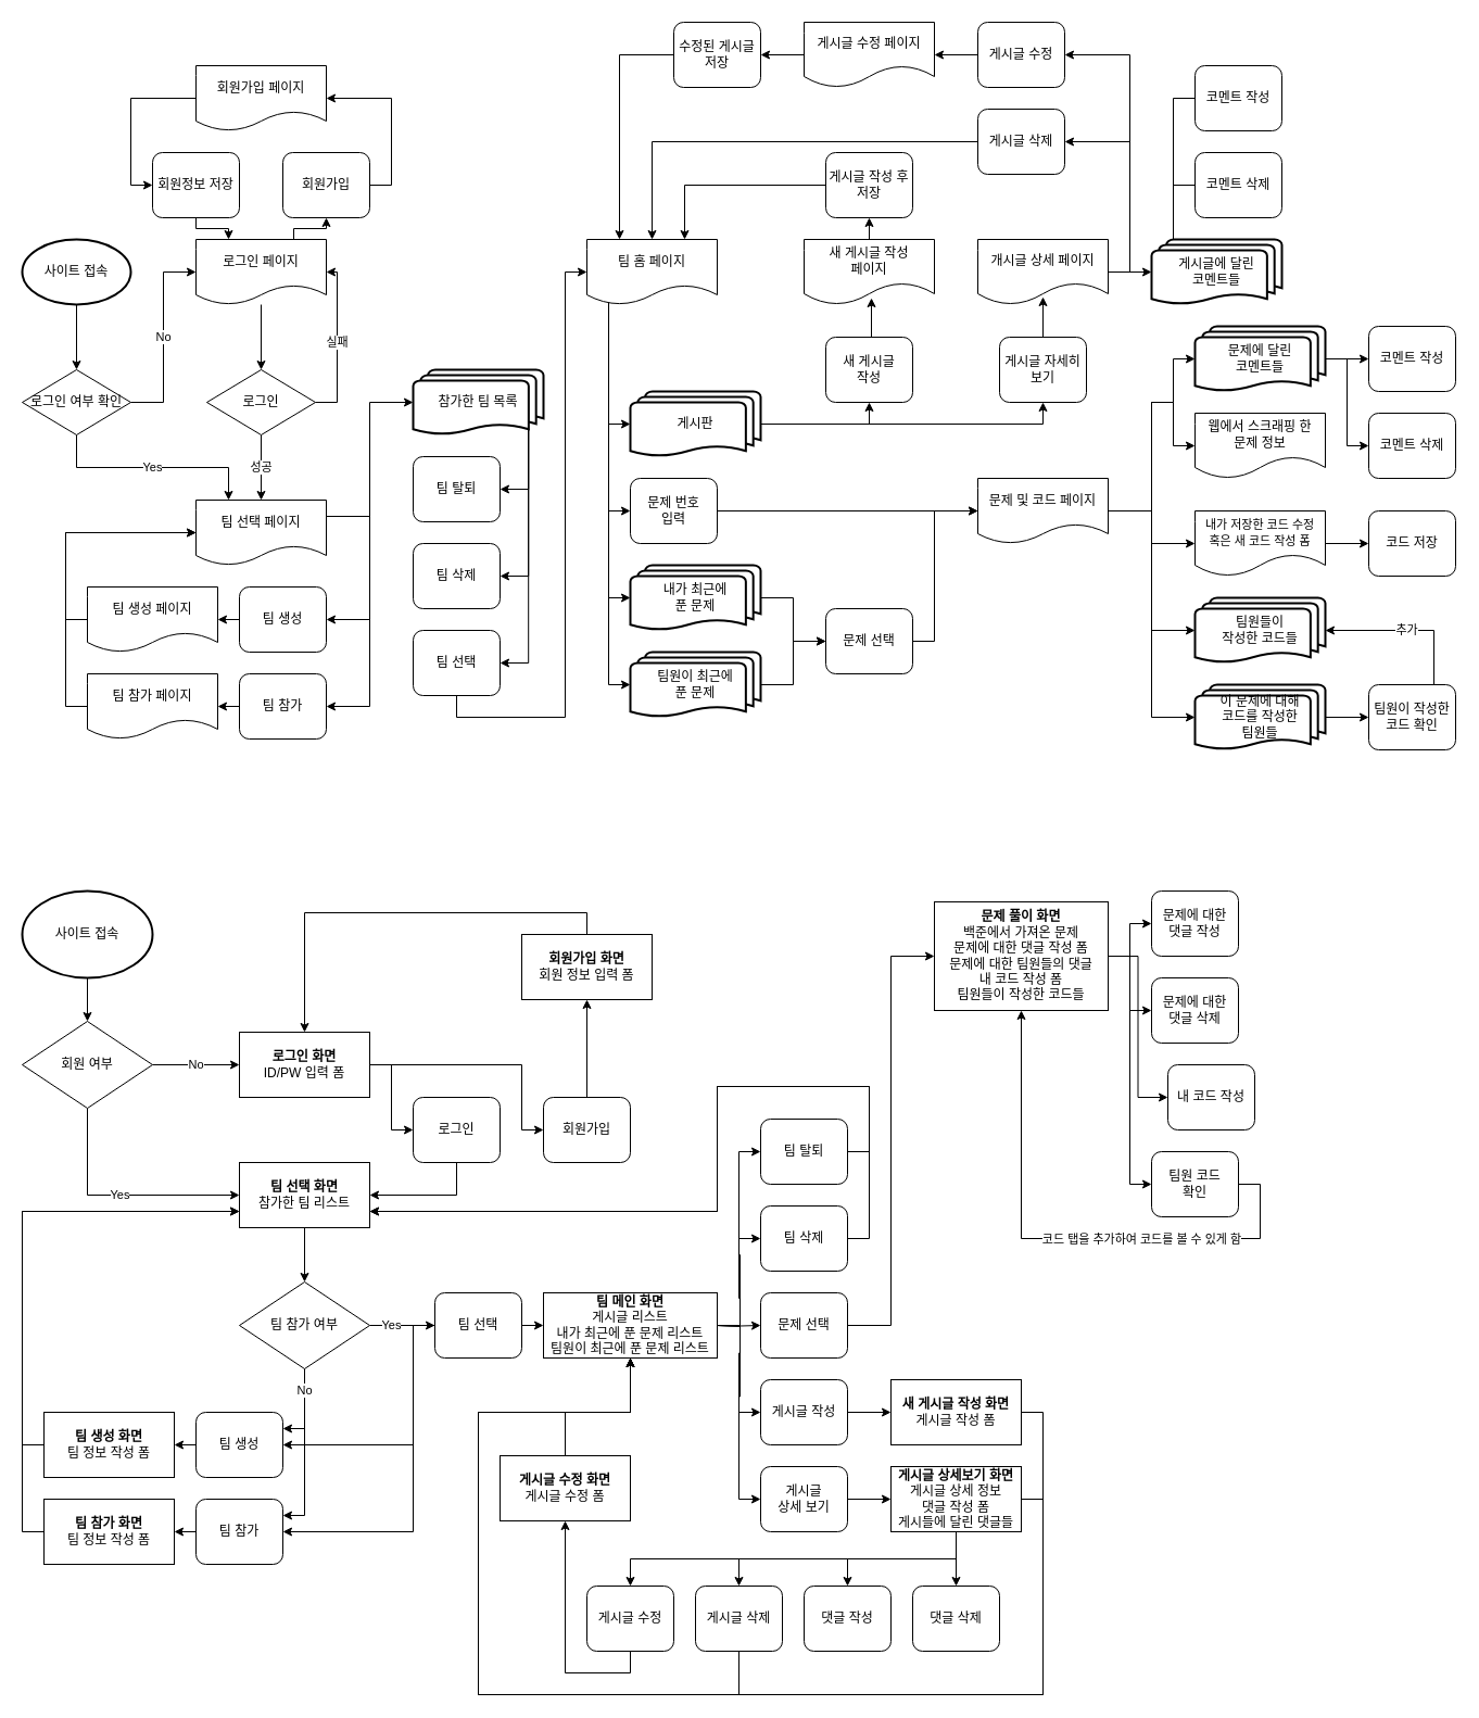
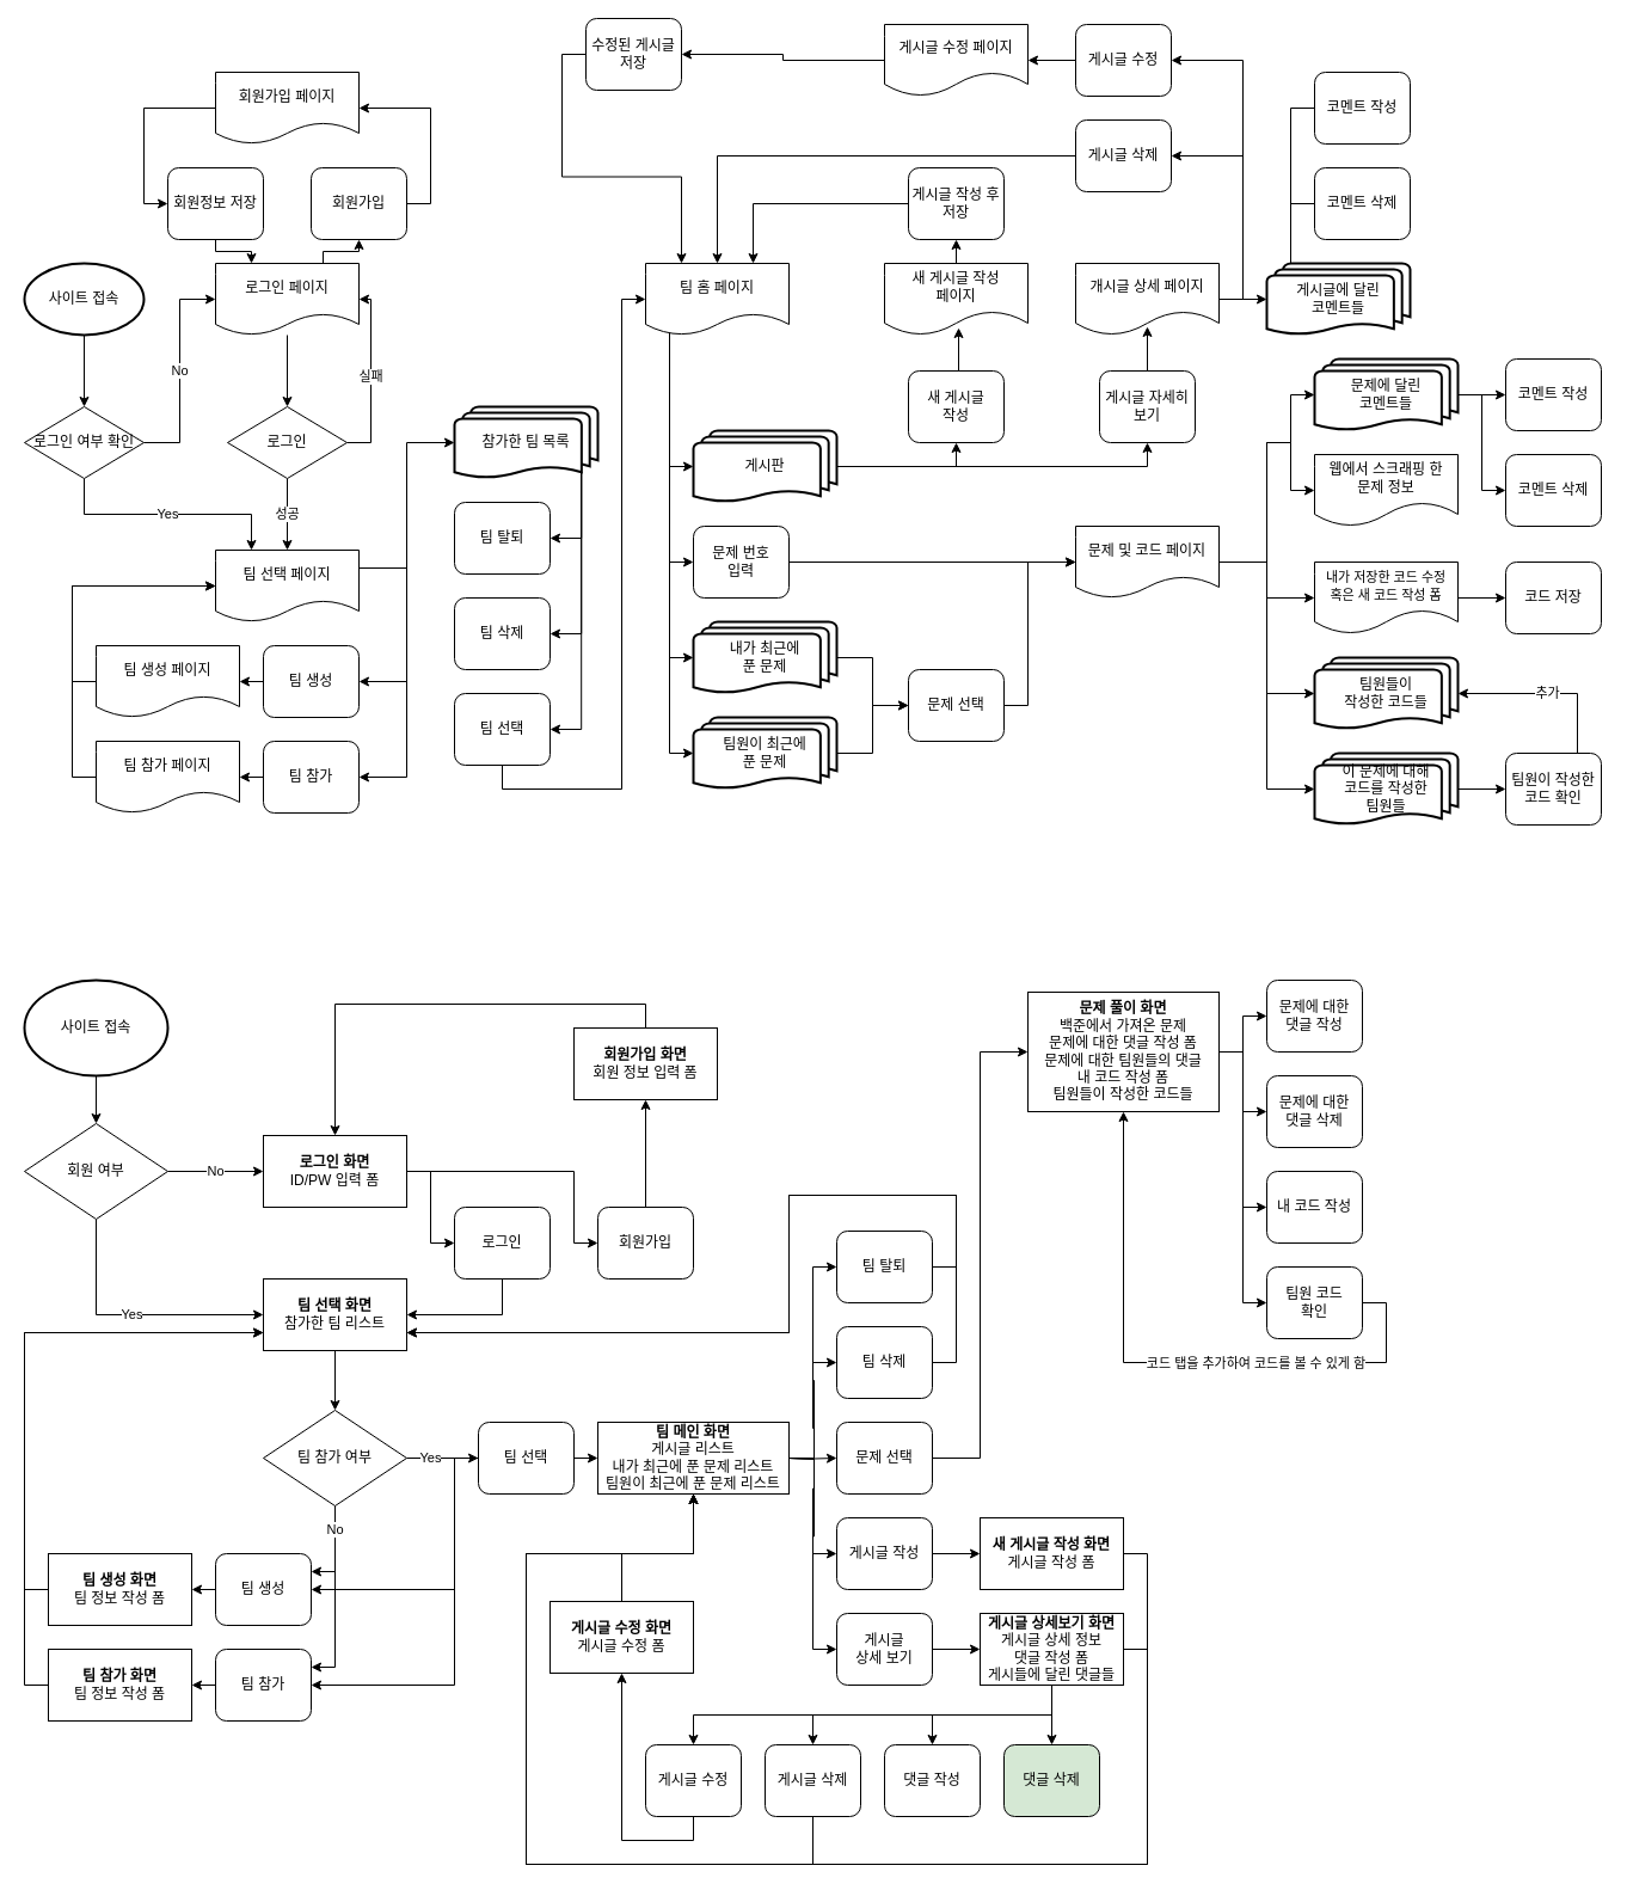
- <mxCell id="74" value="수정된 게시글 저장" style="rounded=1;whiteSpace=wrap;html=1;" parent="1" vertex="1"><mxGeometry x="620" y="20" width="80" height="60" as="geometry" /></mxCell>
+ <mxCell id="74" value="수정된 게시글 저장" style="rounded=1;whiteSpace=wrap;html=1;" parent="1" vertex="1"><mxGeometry x="490" y="15" width="80" height="60" as="geometry" /></mxCell>
- <mxCell id="171" value="내 코드 작성" style="rounded=1;whiteSpace=wrap;html=1;" vertex="1" parent="1"><mxGeometry x="1075" y="980" width="80" height="60" as="geometry" /></mxCell>
+ <mxCell id="171" value="내 코드 작성" style="rounded=1;whiteSpace=wrap;html=1;" vertex="1" parent="1"><mxGeometry x="1060" y="980" width="80" height="60" as="geometry" /></mxCell>
- <mxCell id="151" value="댓글 삭제" style="rounded=1;whiteSpace=wrap;html=1;" vertex="1" parent="1"><mxGeometry x="840" y="1460" width="80" height="60" as="geometry" /></mxCell>
+ <mxCell id="151" value="댓글 삭제" style="rounded=1;whiteSpace=wrap;html=1;fillColor=#d5e8d4;" vertex="1" parent="1"><mxGeometry x="840" y="1460" width="80" height="60" as="geometry" /></mxCell>
